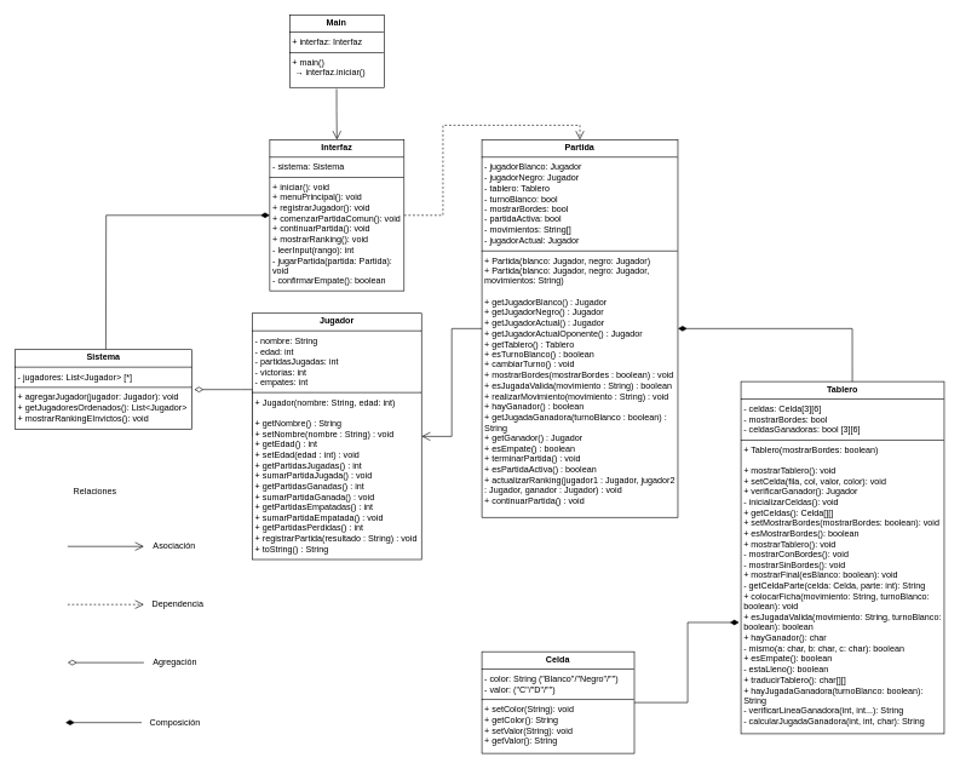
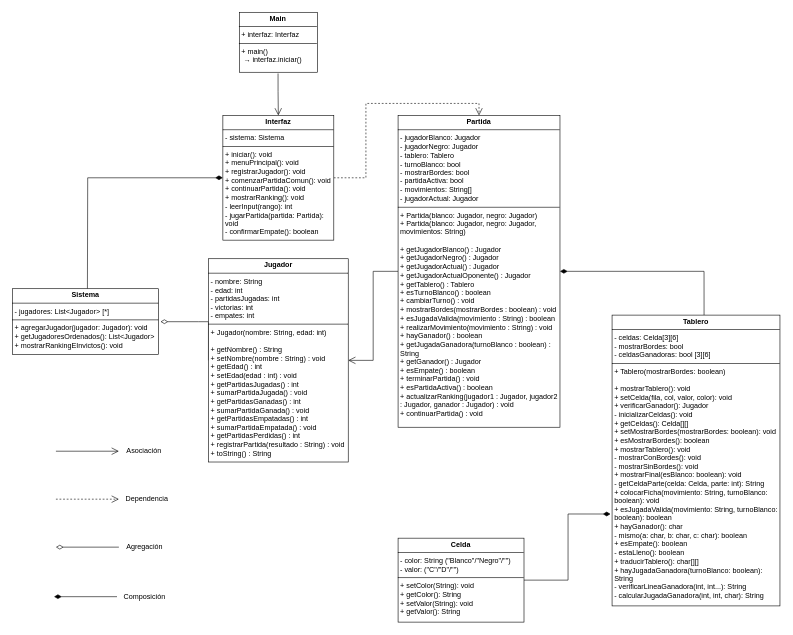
- <mxCell id="24" value="Relaciones" style="text;html=1;align=center;verticalAlign=middle;resizable=0;points=[];autosize=1;strokeColor=none;fillColor=none;" parent="1" vertex="1"><mxGeometry x="90" y="662" width="80" height="30" as="geometry" /></mxCell>
